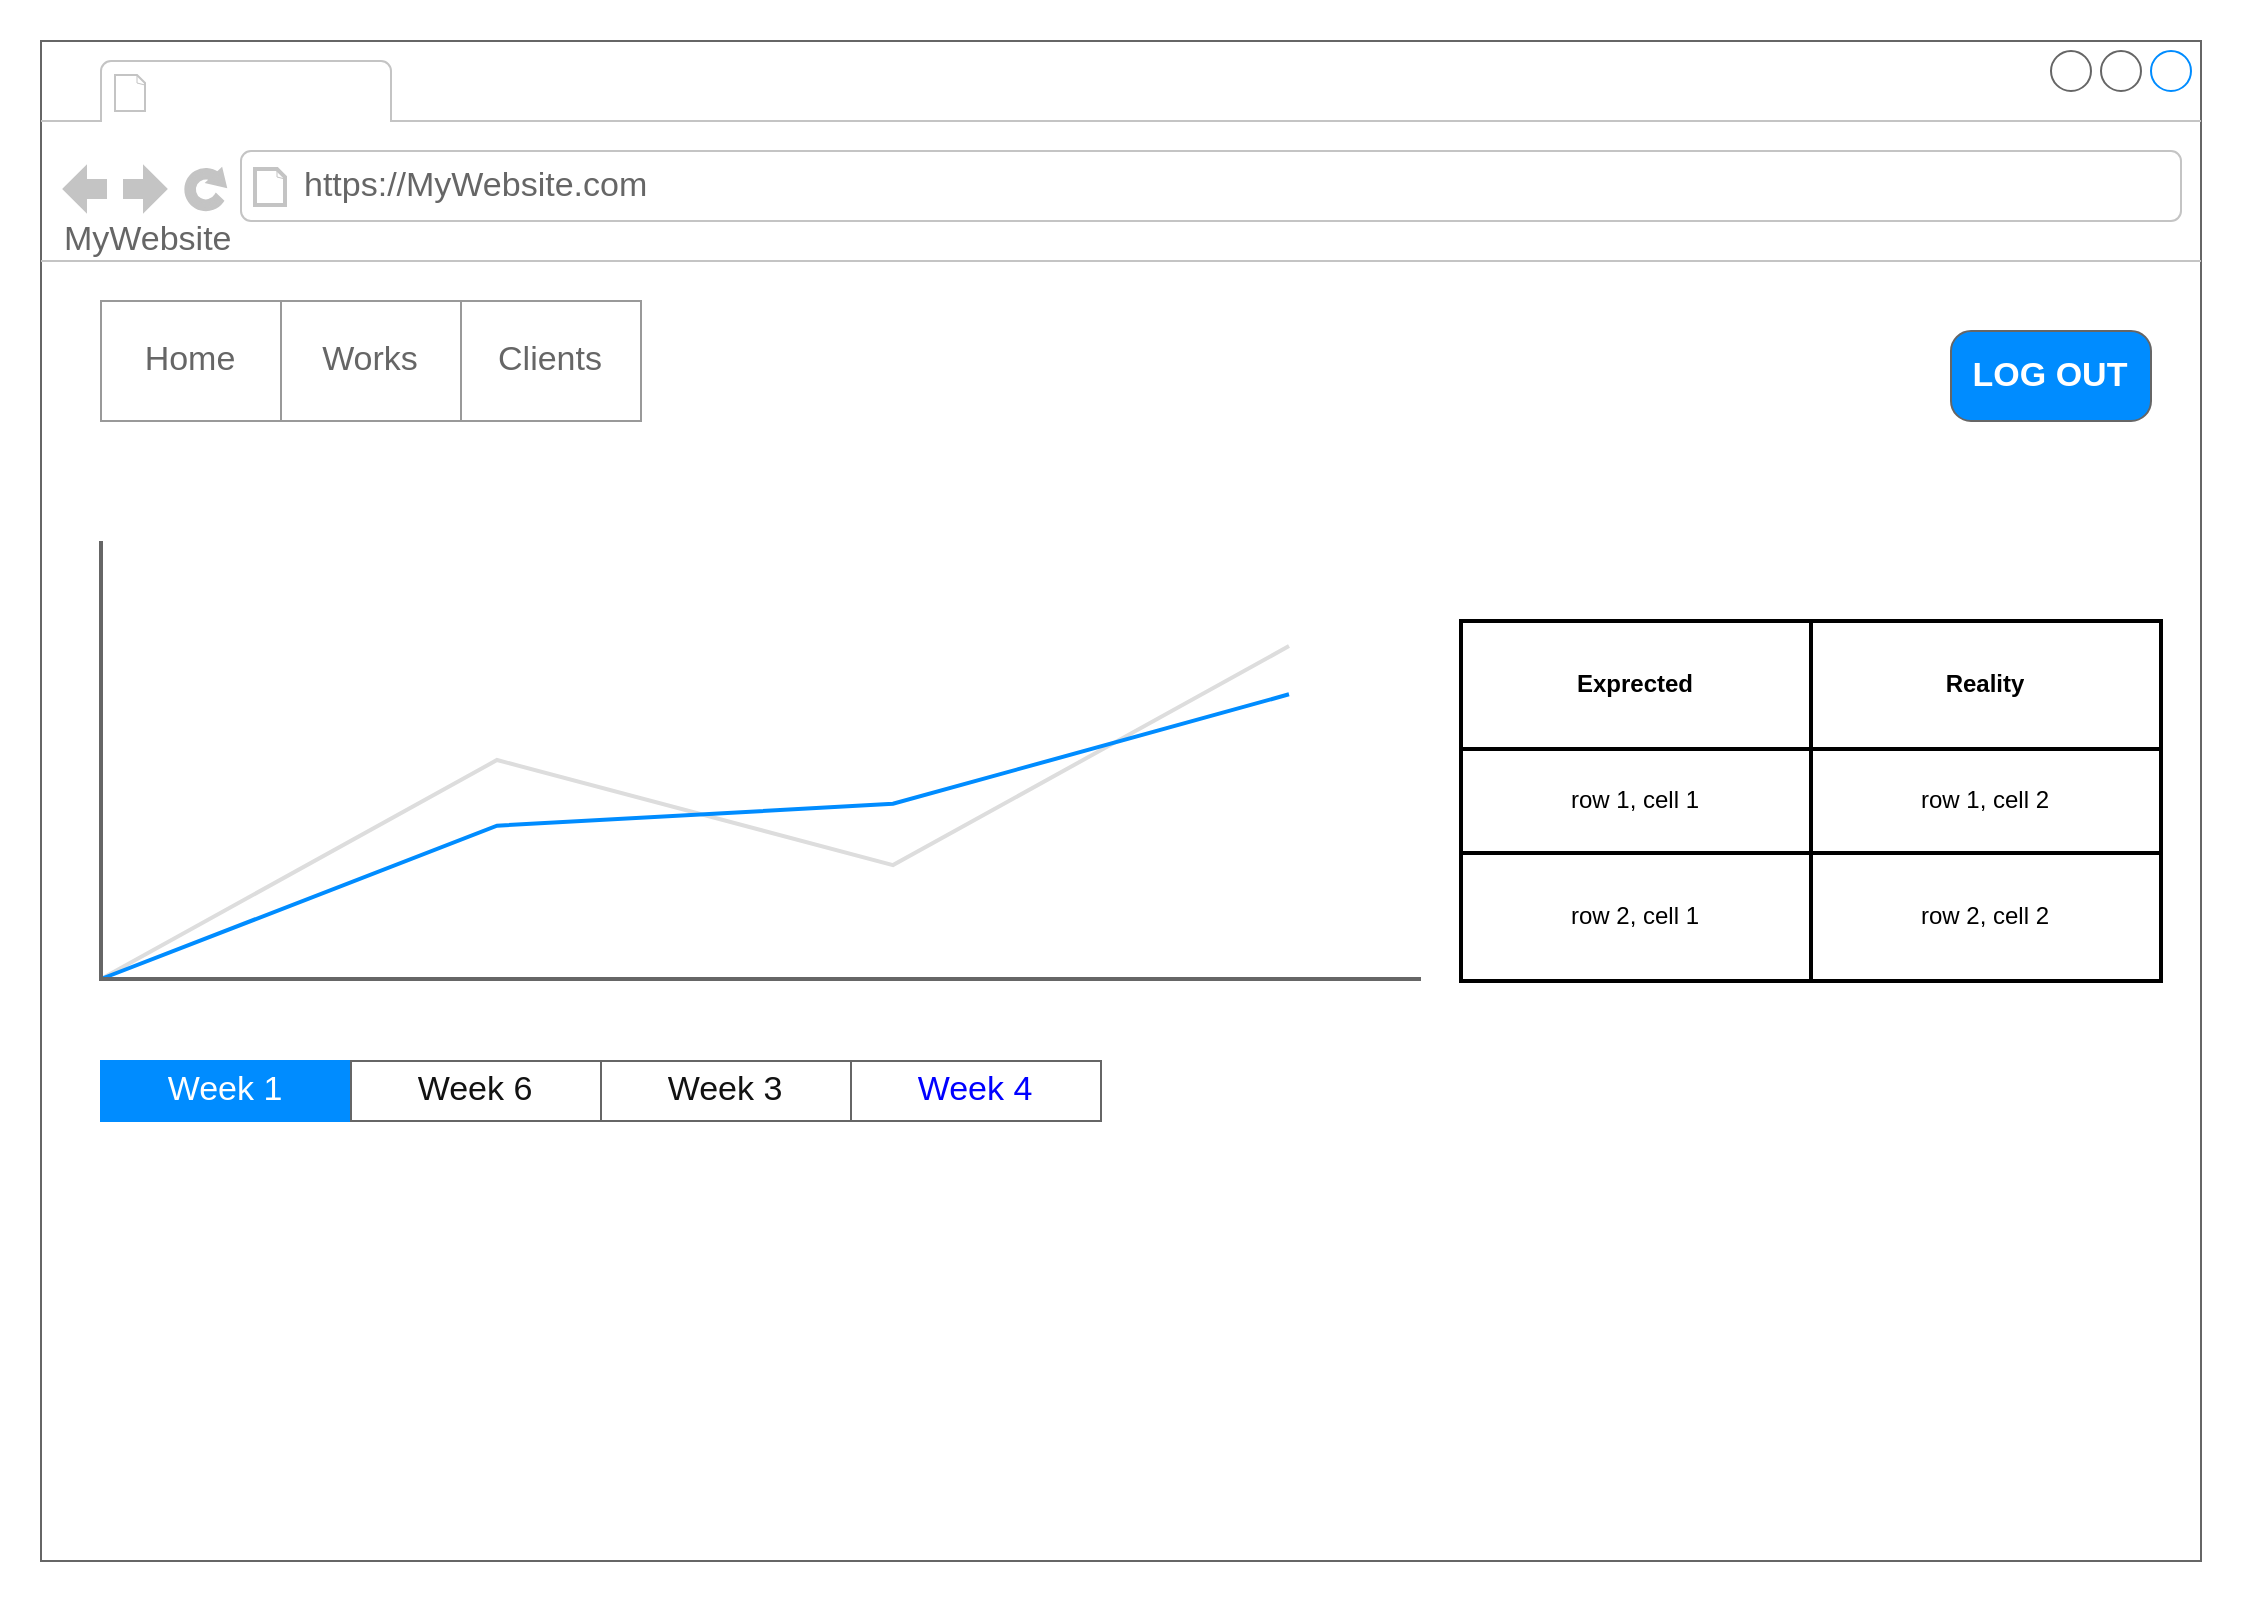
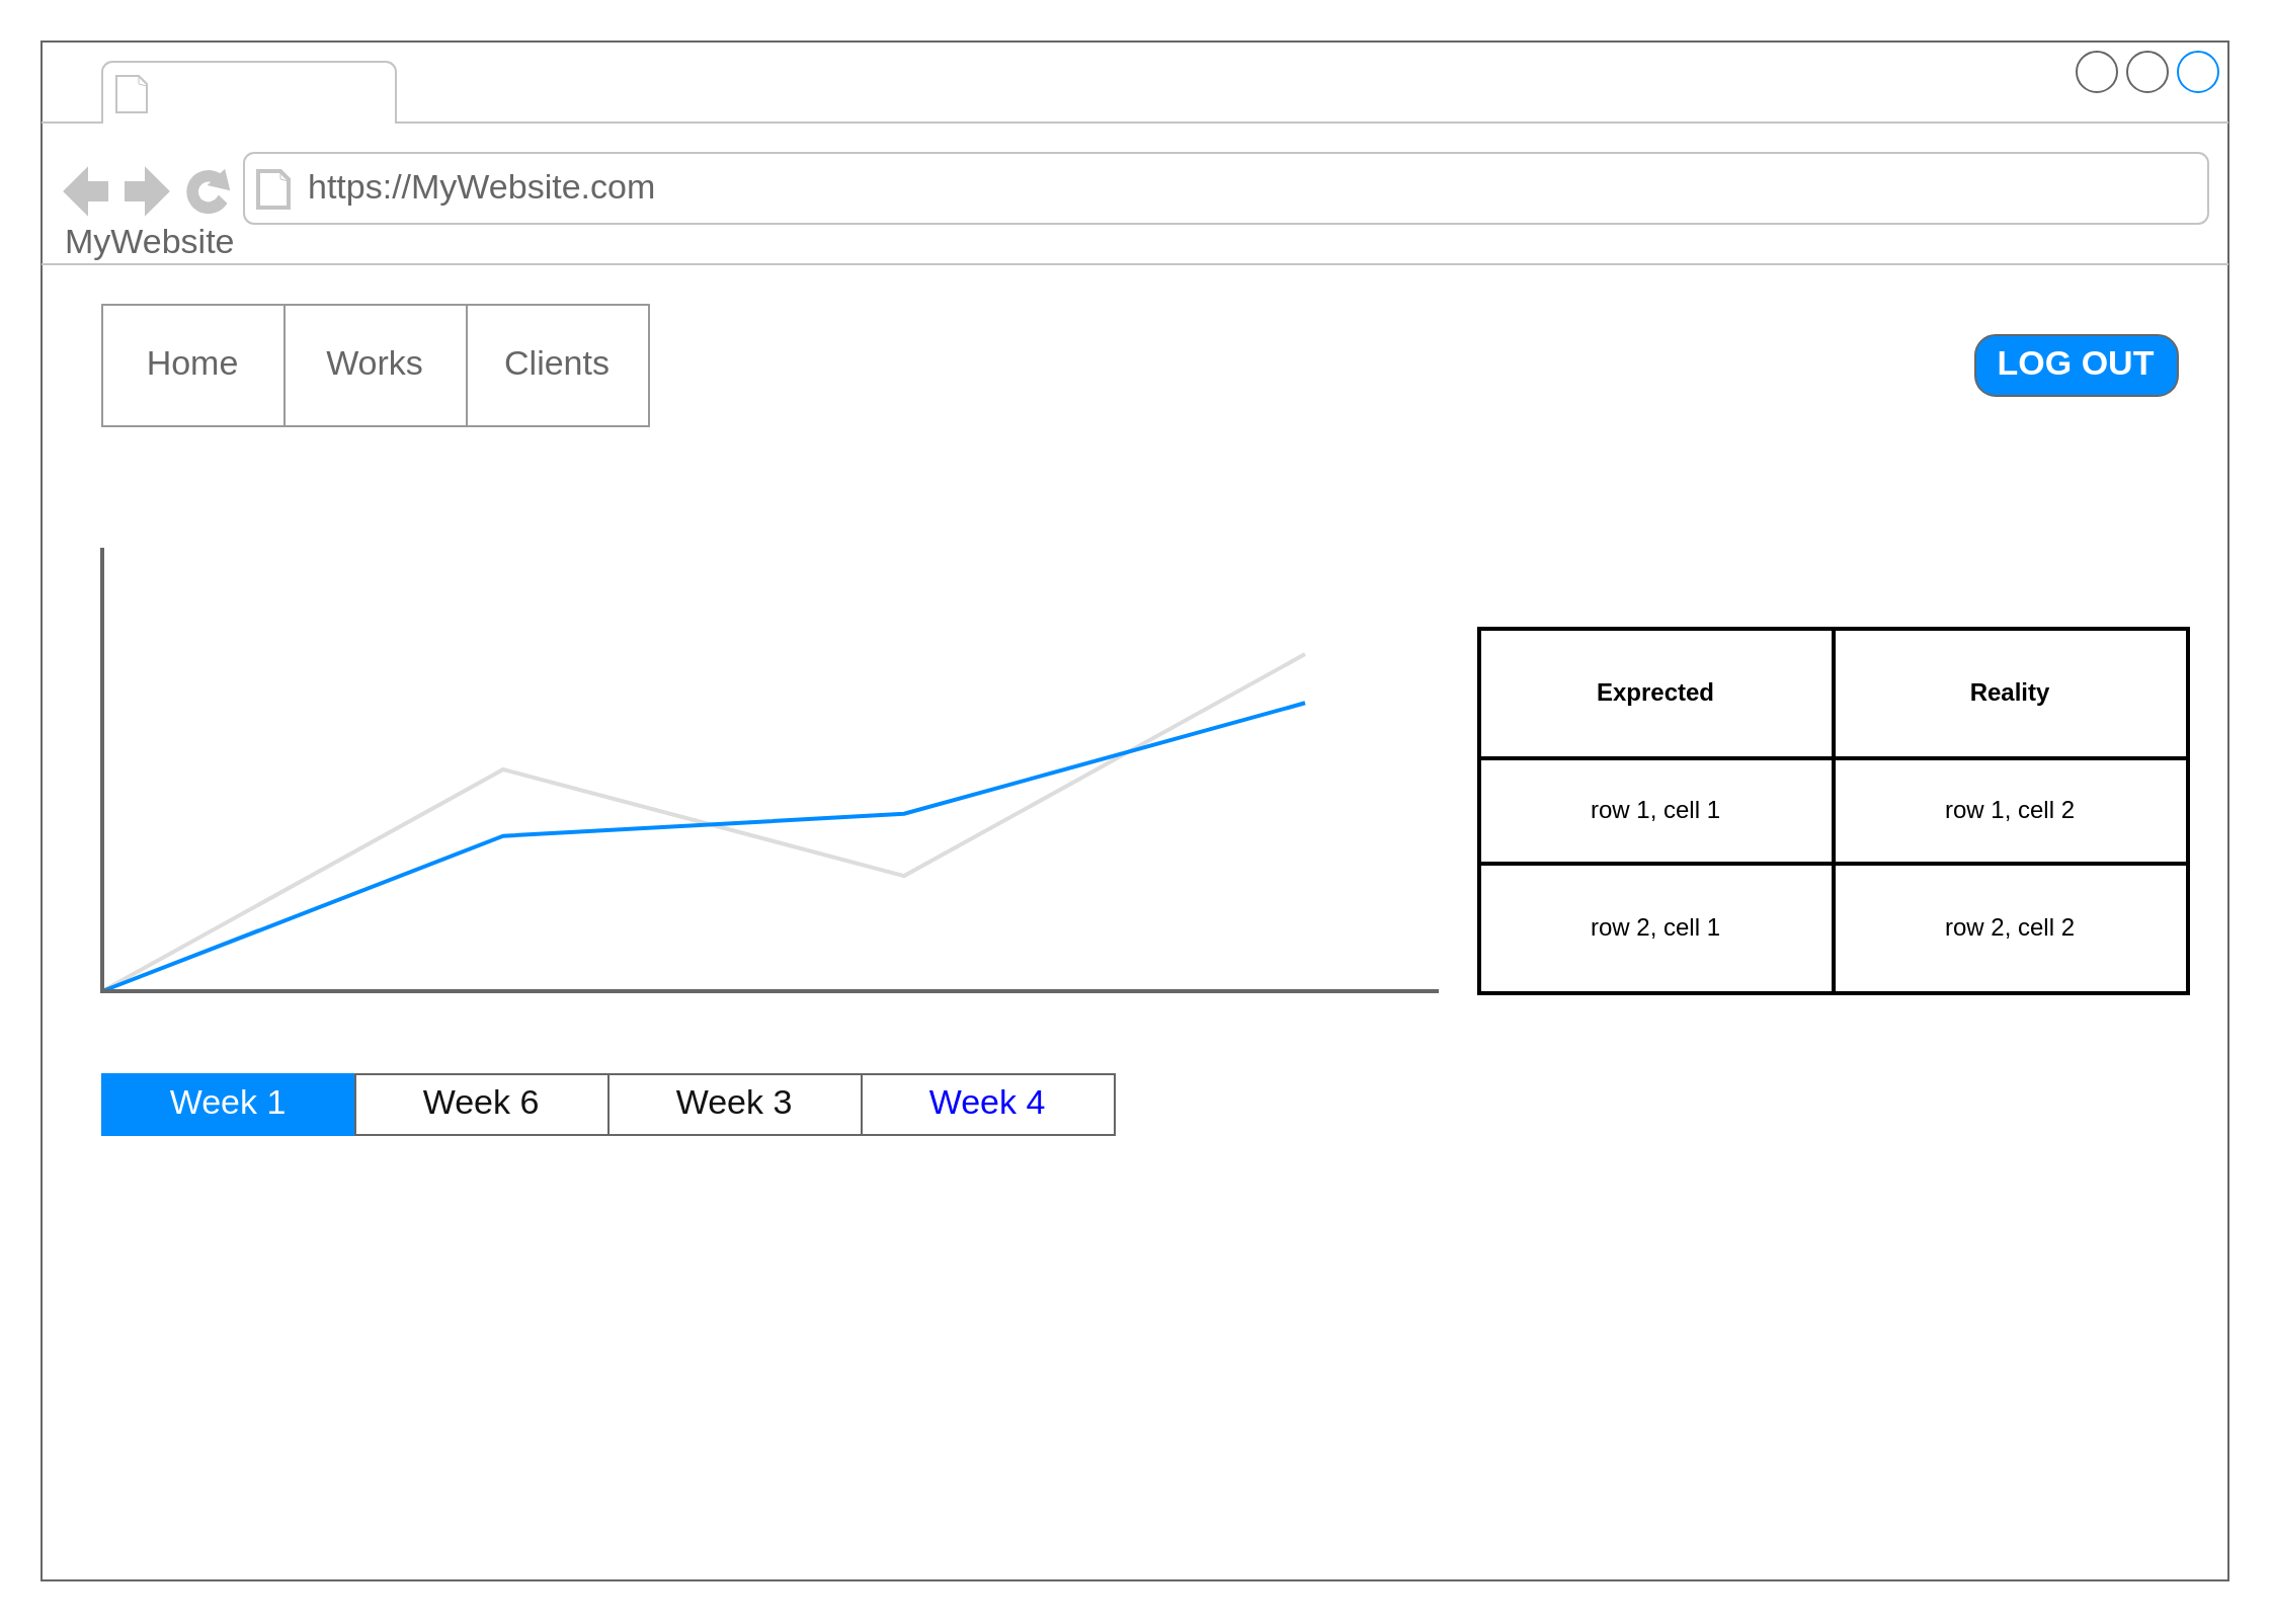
- <mxCell id="9" value="LOG OUT" style="strokeWidth=1;shadow=0;dashed=0;align=center;html=1;shape=mxgraph.mockup.buttons.button;strokeColor=#666666;fontColor=#ffffff;mainText=;buttonStyle=round;fontSize=17;fontStyle=1;fillColor=light-dark(#008CFF,#990000);whiteSpace=wrap;" vertex="1" parent="2"><mxGeometry x="955" y="145" width="100" height="45" as="geometry" /></mxCell>
+ <mxCell id="9" value="LOG OUT" style="strokeWidth=1;shadow=0;dashed=0;align=center;html=1;shape=mxgraph.mockup.buttons.button;strokeColor=#666666;fontColor=#ffffff;mainText=;buttonStyle=round;fontSize=17;fontStyle=1;fillColor=light-dark(#008CFF,#990000);whiteSpace=wrap;" vertex="1" parent="2"><mxGeometry x="955" y="145" width="100" height="30" as="geometry" /></mxCell>
